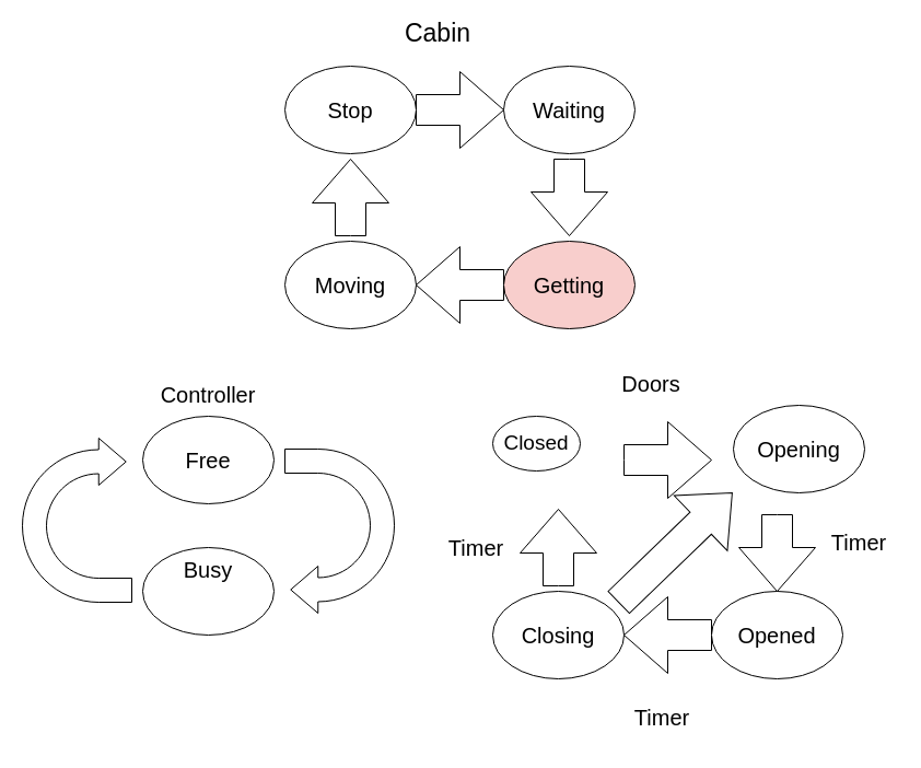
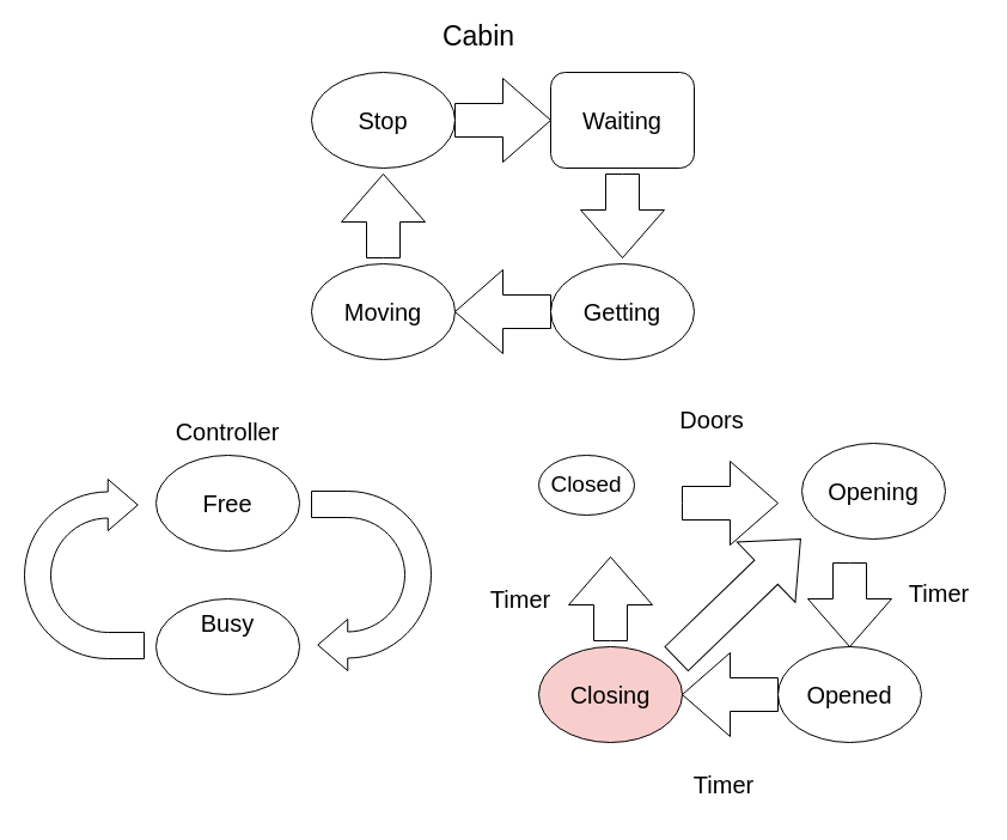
- <mxCell id="26" value="&lt;font style=&quot;font-size: 20px&quot;&gt;Waiting&lt;/font&gt;" style="ellipse;whiteSpace=wrap;html=1;" parent="1" vertex="1"><mxGeometry x="460" y="60" width="120" height="80" as="geometry" /></mxCell>
+ <mxCell id="26" value="&lt;font style=&quot;font-size: 20px&quot;&gt;Waiting&lt;/font&gt;" style="whiteSpace=wrap;html=1;rounded=1;" parent="1" vertex="1"><mxGeometry x="460" y="60" width="120" height="80" as="geometry" /></mxCell>
- <mxCell id="4" value="&lt;font style=&quot;font-size: 20px&quot;&gt;Get&lt;/font&gt;&lt;font style=&quot;font-size: 20px&quot;&gt;ting&lt;/font&gt;" style="ellipse;whiteSpace=wrap;html=1;fillColor=#f8cecc;" parent="1" vertex="1"><mxGeometry x="460" y="220" width="120" height="80" as="geometry" /></mxCell>
+ <mxCell id="4" value="&lt;font style=&quot;font-size: 20px&quot;&gt;Get&lt;/font&gt;&lt;font style=&quot;font-size: 20px&quot;&gt;ting&lt;/font&gt;" style="ellipse;whiteSpace=wrap;html=1;" parent="1" vertex="1"><mxGeometry x="460" y="220" width="120" height="80" as="geometry" /></mxCell>
- <mxCell id="15" value="&lt;font style=&quot;font-size: 20px&quot;&gt;Closing&lt;/font&gt;" style="ellipse;whiteSpace=wrap;html=1;" parent="1" vertex="1"><mxGeometry x="450" y="540" width="120" height="80" as="geometry" /></mxCell>
+ <mxCell id="15" value="&lt;font style=&quot;font-size: 20px&quot;&gt;Closing&lt;/font&gt;" style="ellipse;whiteSpace=wrap;html=1;fillColor=#f8cecc;" parent="1" vertex="1"><mxGeometry x="450" y="540" width="120" height="80" as="geometry" /></mxCell>
